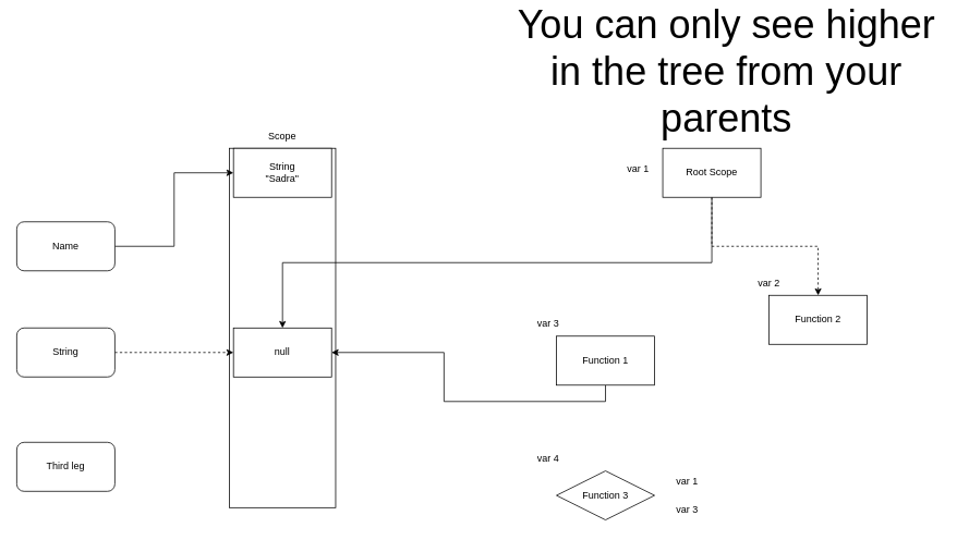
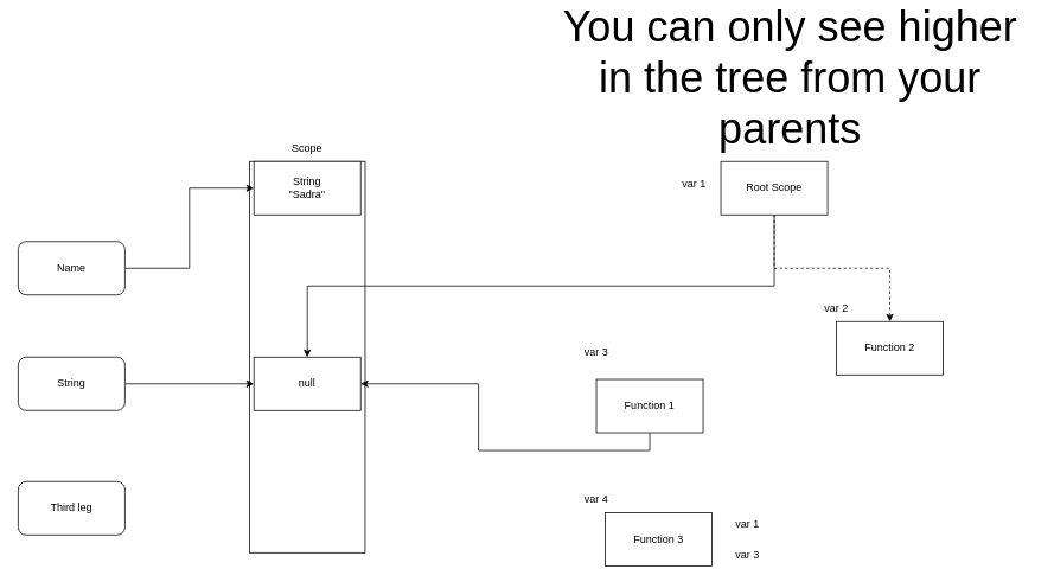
- <mxCell id="7" style="edgeStyle=orthogonalEdgeStyle;rounded=0;orthogonalLoop=1;jettySize=auto;html=1;exitX=1;exitY=0.5;exitDx=0;exitDy=0;dashed=1;" edge="1" parent="1" source="8" target="9"><mxGeometry relative="1" as="geometry" /></mxCell>
+ <mxCell id="7" style="edgeStyle=orthogonalEdgeStyle;rounded=0;orthogonalLoop=1;jettySize=auto;html=1;exitX=1;exitY=0.5;exitDx=0;exitDy=0;" edge="1" parent="1" source="8" target="9"><mxGeometry relative="1" as="geometry" /></mxCell>
- <mxCell id="15" value="Function 1" style="rounded=0;whiteSpace=wrap;html=1;" vertex="1" parent="1"><mxGeometry x="680" y="390" width="120" height="60" as="geometry" /></mxCell>
+ <mxCell id="15" value="Function 1" style="rounded=0;whiteSpace=wrap;html=1;" vertex="1" parent="1"><mxGeometry x="670" y="405" width="120" height="60" as="geometry" /></mxCell>
- <mxCell id="20" value="Function 3" style="rhombus;whiteSpace=wrap;html=1;" vertex="1" parent="1"><mxGeometry x="680" y="555" width="120" height="60" as="geometry" /></mxCell>
+ <mxCell id="20" value="Function 3" style="rounded=0;whiteSpace=wrap;html=1;" vertex="1" parent="1"><mxGeometry x="680" y="555" width="120" height="60" as="geometry" /></mxCell>
